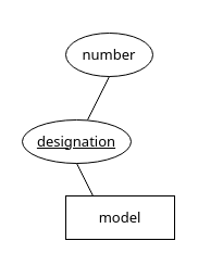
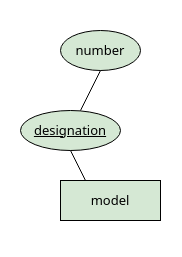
- <mxCell id="6" value="number" style="ellipse;whiteSpace=wrap;html=1;align=center;fontSize=13;fontFamily=Noto Sans;fontSource=https%3A%2F%2Ffonts.googleapis.com%2Fcss%3Ffamily%3DNoto%2BSans;" vertex="1" parent="1"><mxGeometry x="60" y="30" width="80" height="40" as="geometry" /></mxCell>
+ <mxCell id="6" value="number" style="ellipse;whiteSpace=wrap;html=1;align=center;fontSize=13;fontFamily=Noto Sans;fontSource=https%3A%2F%2Ffonts.googleapis.com%2Fcss%3Ffamily%3DNoto%2BSans;fillColor=#d5e8d4;" vertex="1" parent="1"><mxGeometry x="60" y="30" width="80" height="40" as="geometry" /></mxCell>
- <mxCell id="5" value="designation" style="ellipse;whiteSpace=wrap;html=1;align=center;fontStyle=4;fontSize=13;fontFamily=Noto Sans;fontSource=https%3A%2F%2Ffonts.googleapis.com%2Fcss%3Ffamily%3DNoto%2BSans;" vertex="1" parent="1"><mxGeometry x="20" y="110" width="100" height="40" as="geometry" /></mxCell>
+ <mxCell id="5" value="designation" style="ellipse;whiteSpace=wrap;html=1;align=center;fontStyle=4;fontSize=13;fontFamily=Noto Sans;fontSource=https%3A%2F%2Ffonts.googleapis.com%2Fcss%3Ffamily%3DNoto%2BSans;fillColor=#d5e8d4;" vertex="1" parent="1"><mxGeometry x="20" y="110" width="100" height="40" as="geometry" /></mxCell>
- <mxCell id="4" value="model" style="whiteSpace=wrap;html=1;align=center;fontSize=13;fontFamily=Noto Sans;fontSource=https%3A%2F%2Ffonts.googleapis.com%2Fcss%3Ffamily%3DNoto%2BSans;" vertex="1" parent="1"><mxGeometry x="60" y="180" width="100" height="40" as="geometry" /></mxCell>
+ <mxCell id="4" value="model" style="whiteSpace=wrap;html=1;align=center;fontSize=13;fontFamily=Noto Sans;fontSource=https%3A%2F%2Ffonts.googleapis.com%2Fcss%3Ffamily%3DNoto%2BSans;fillColor=#d5e8d4;" vertex="1" parent="1"><mxGeometry x="60" y="180" width="100" height="40" as="geometry" /></mxCell>
